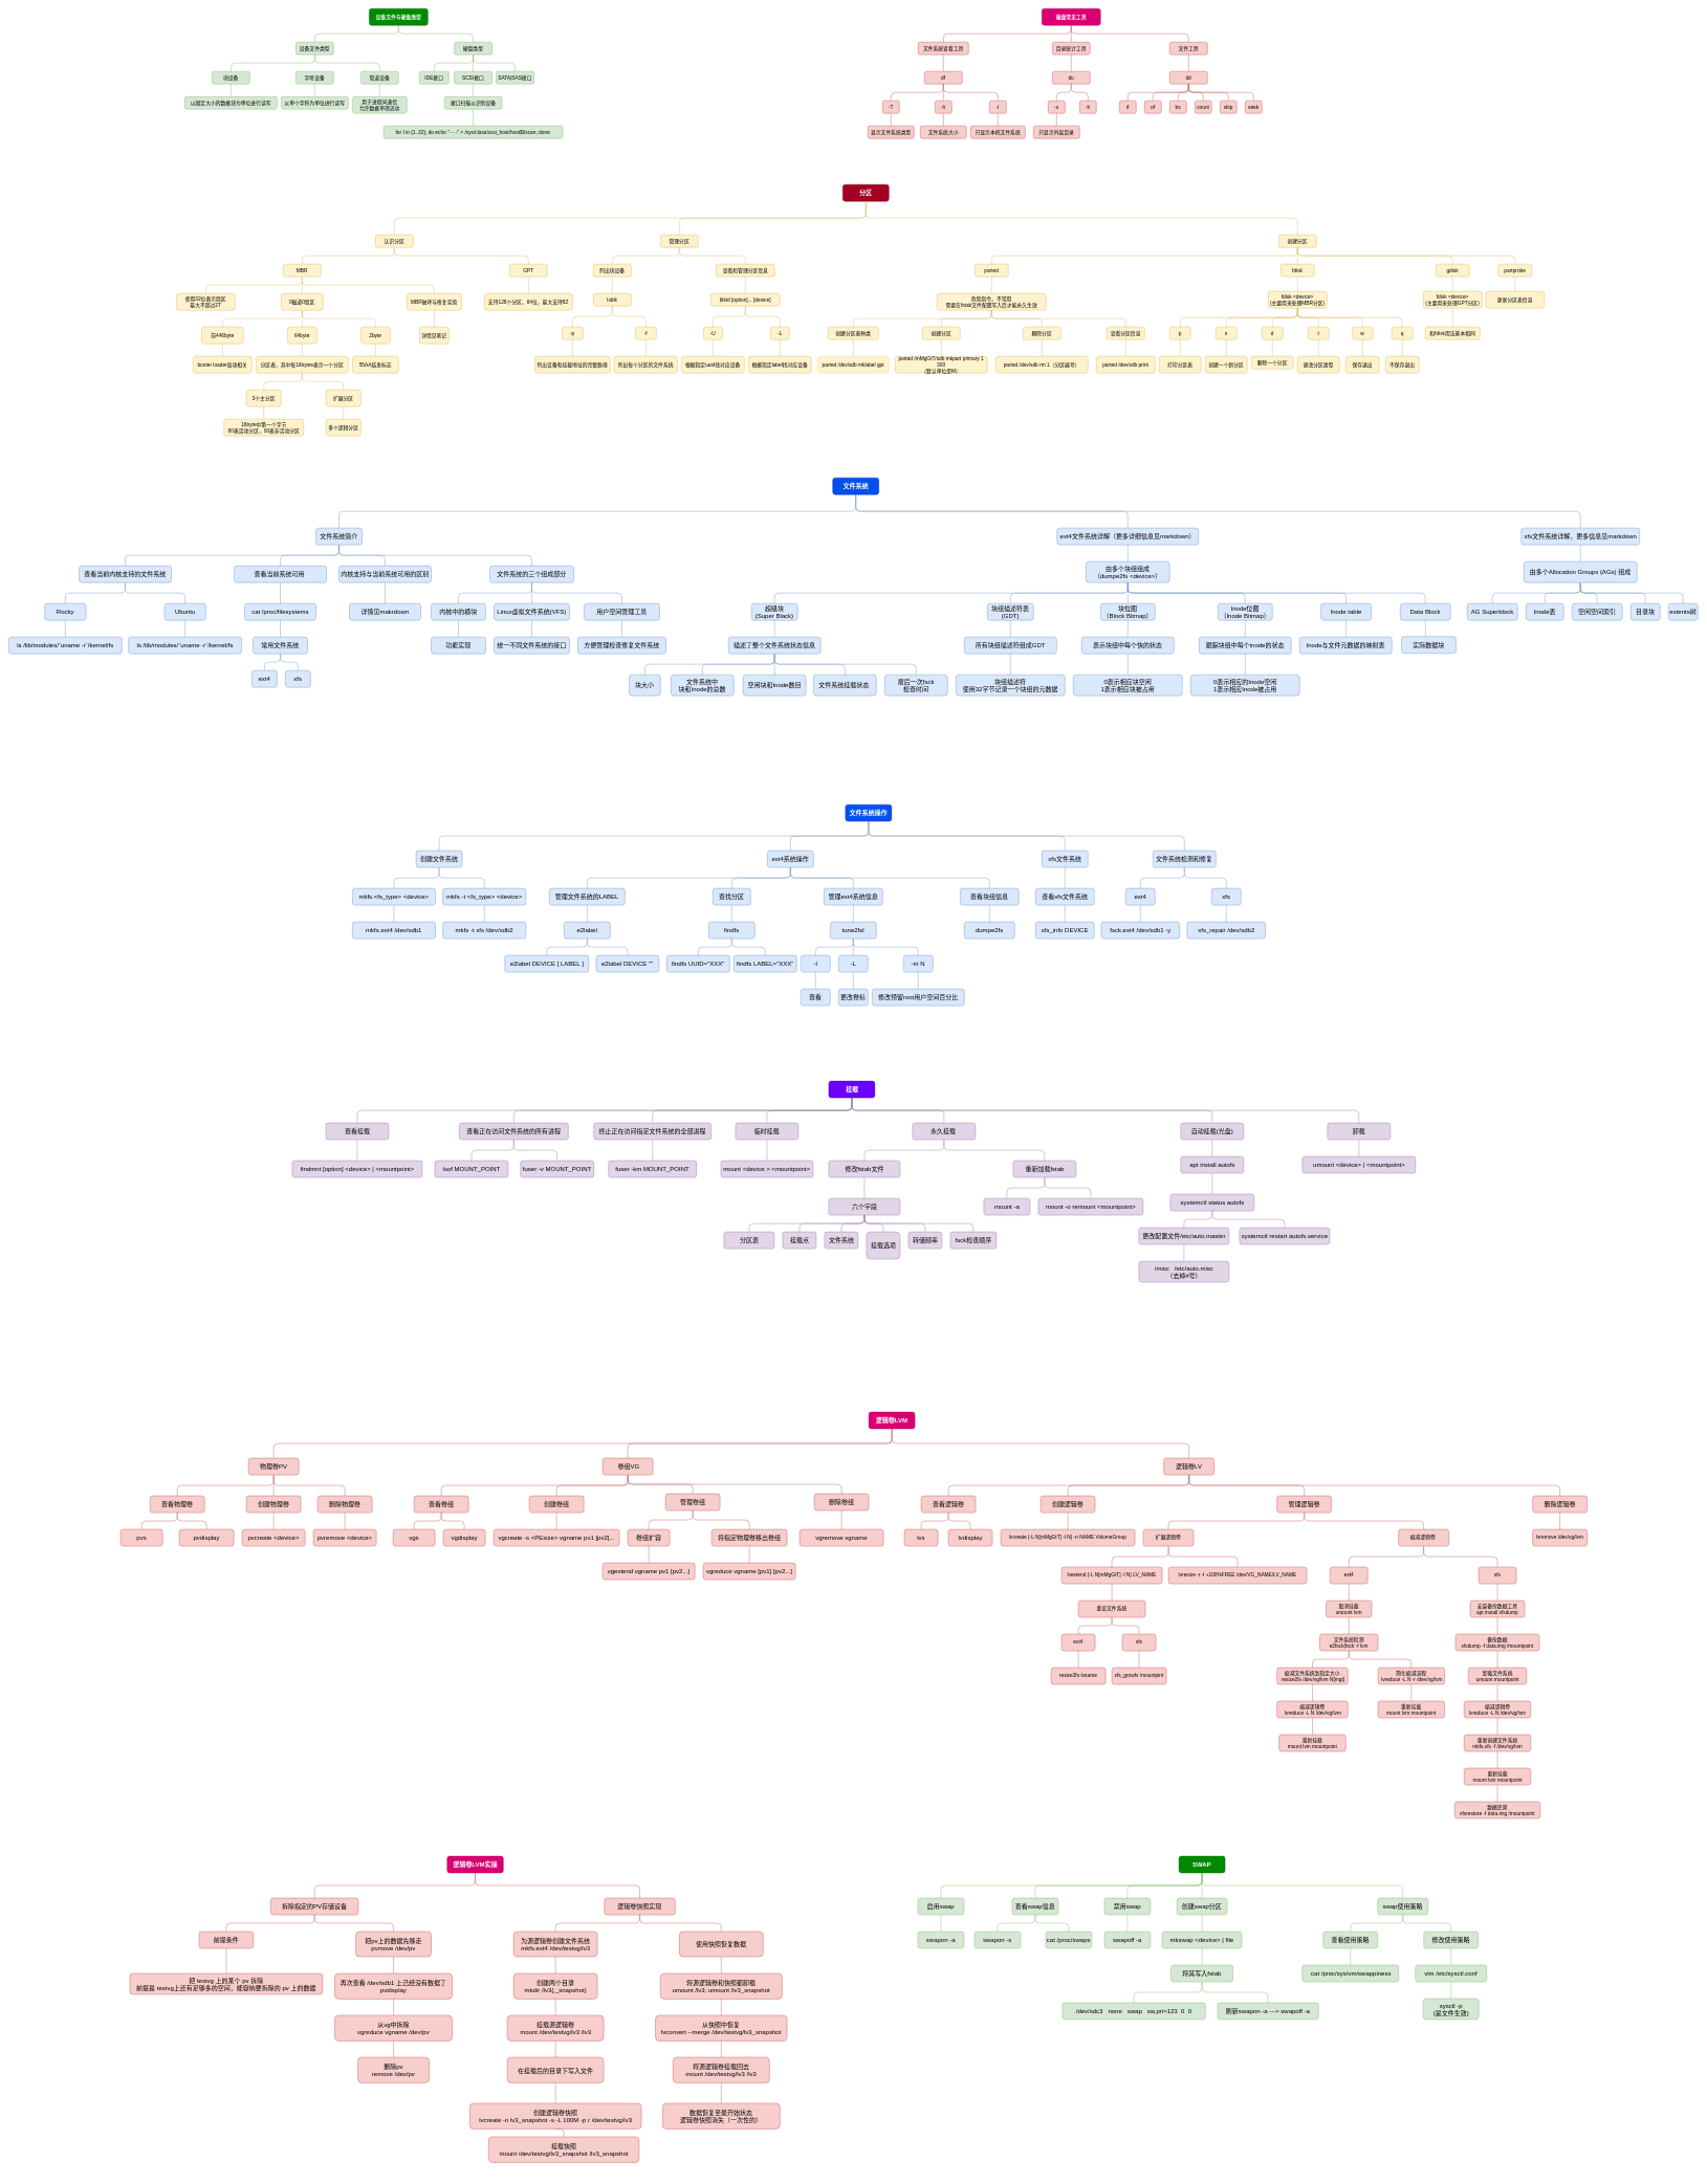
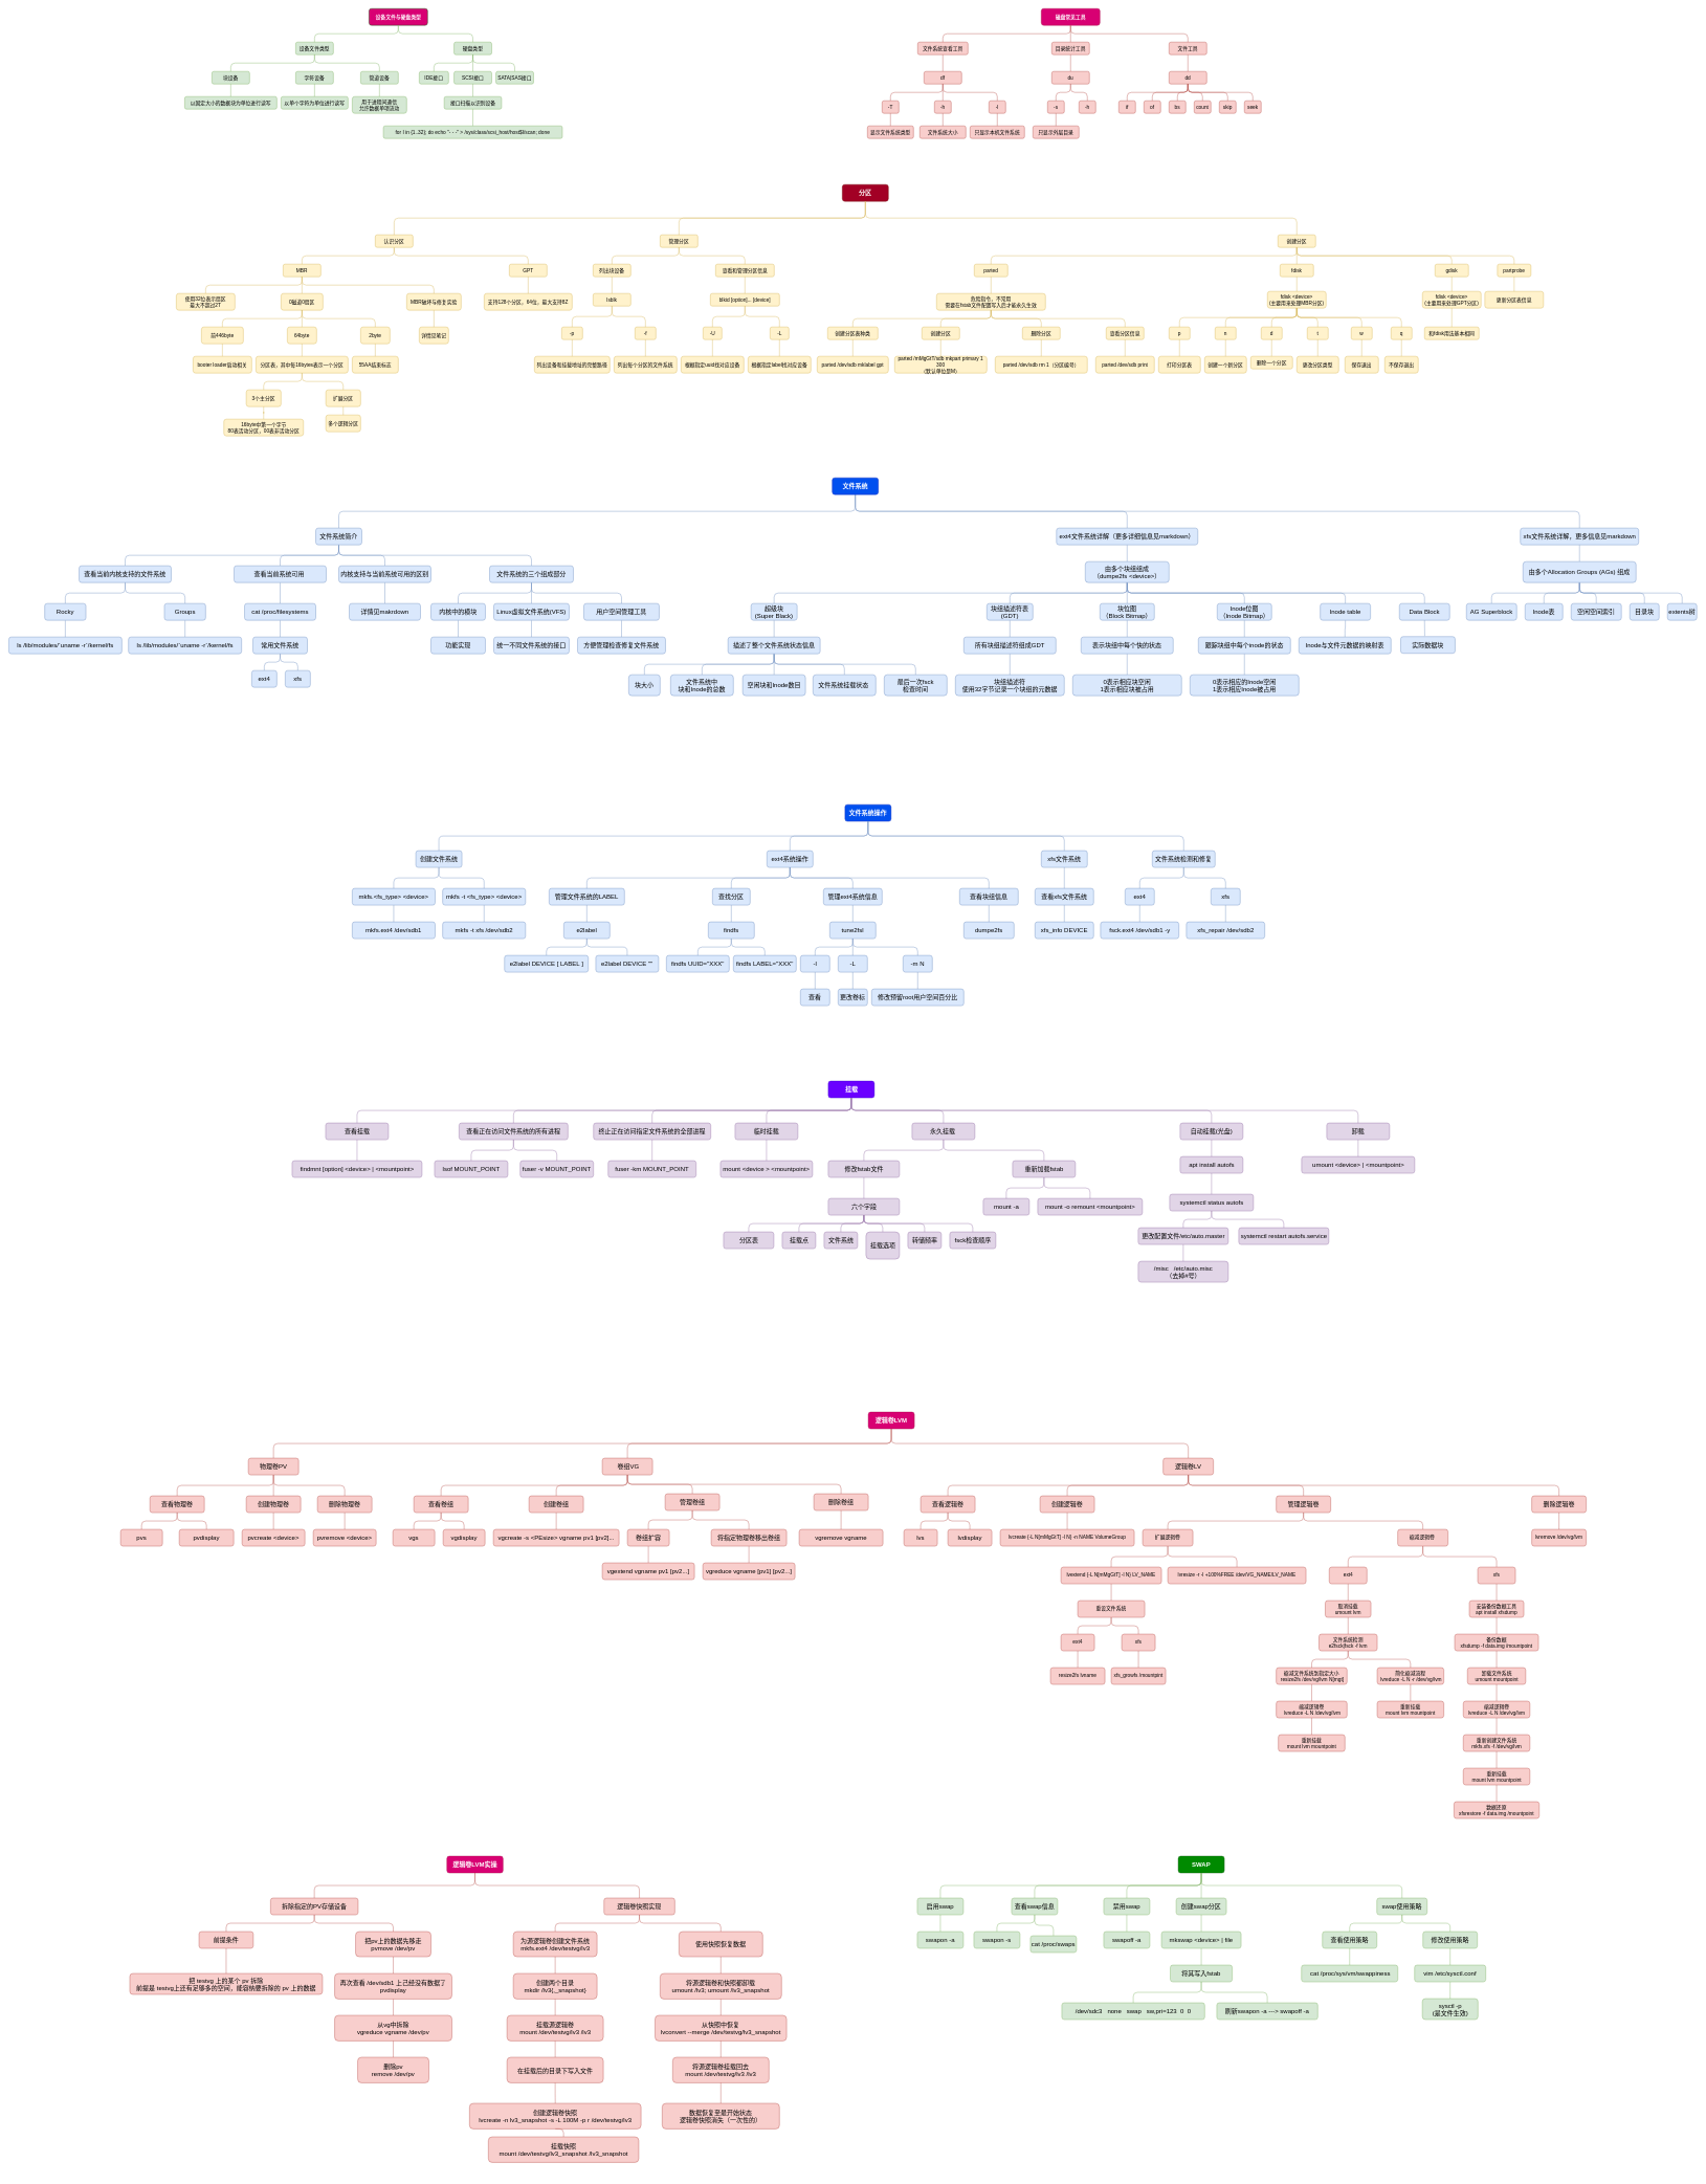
- <mxCell id="3" value="设备文件与硬盘类型" style="rounded=1;whiteSpace=wrap;html=1;fillColor=#008a00;strokeColor=#005700;fontStyle=1;fontColor=#ffffff;" parent="2" vertex="1"><mxGeometry x="440" width="140" height="40" as="geometry" /></mxCell>
+ <mxCell id="3" value="设备文件与硬盘类型" style="rounded=1;whiteSpace=wrap;html=1;fillColor=#d80073;strokeColor=#005700;fontStyle=1;fontColor=#ffffff;" parent="2" vertex="1"><mxGeometry x="440" width="140" height="40" as="geometry" /></mxCell>
- <mxCell id="111" value="parted /dev/sdb mklabel gpt" style="rounded=1;whiteSpace=wrap;html=1;fillColor=#fff2cc;strokeColor=#d6b656;dashed=1;" parent="29" vertex="1"><mxGeometry x="1530" y="390" width="170" height="40" as="geometry" /></mxCell>
+ <mxCell id="111" value="parted /dev/sdb mklabel gpt" style="rounded=1;whiteSpace=wrap;html=1;fillColor=#fff2cc;strokeColor=#d6b656;" parent="29" vertex="1"><mxGeometry x="1530" y="390" width="170" height="40" as="geometry" /></mxCell>
- <mxCell id="53" value=" 多个逻辑分区" style="rounded=1;whiteSpace=wrap;html=1;fillColor=#fff2cc;strokeColor=#d6b656;" parent="29" vertex="1"><mxGeometry x="357" y="540" width="83" height="40" as="geometry" /></mxCell>
+ <mxCell id="53" value=" 多个逻辑分区" style="rounded=1;whiteSpace=wrap;html=1;fillColor=#fff2cc;strokeColor=#d6b656;" parent="29" vertex="1"><mxGeometry x="357" y="530" width="83" height="40" as="geometry" /></mxCell>
- <mxCell id="171" value="Ubuntu" style="rounded=1;whiteSpace=wrap;html=1;fillColor=#dae8fc;strokeColor=#6c8ebf;fontStyle=0;fontSize=15;" parent="1" vertex="1"><mxGeometry x="391.62" y="1440" width="98.38" height="40" as="geometry" /></mxCell>
+ <mxCell id="171" value="Groups" style="rounded=1;whiteSpace=wrap;html=1;fillColor=#dae8fc;strokeColor=#6c8ebf;fontStyle=0;fontSize=15;" parent="1" vertex="1"><mxGeometry x="391.62" y="1440" width="98.38" height="40" as="geometry" /></mxCell>
- <mxCell id="388" value="cat /proc/swaps" style="rounded=1;whiteSpace=wrap;html=1;fillColor=#d5e8d4;strokeColor=#82b366;fontStyle=0;fontSize=15;" parent="378" vertex="1"><mxGeometry x="305" y="180" width="110" height="40" as="geometry" /></mxCell>
+ <mxCell id="388" value="cat /proc/swaps" style="rounded=1;whiteSpace=wrap;html=1;fillColor=#d5e8d4;strokeColor=#82b366;fontStyle=0;fontSize=15;" parent="378" vertex="1"><mxGeometry x="270" y="190" width="110" height="40" as="geometry" /></mxCell>
